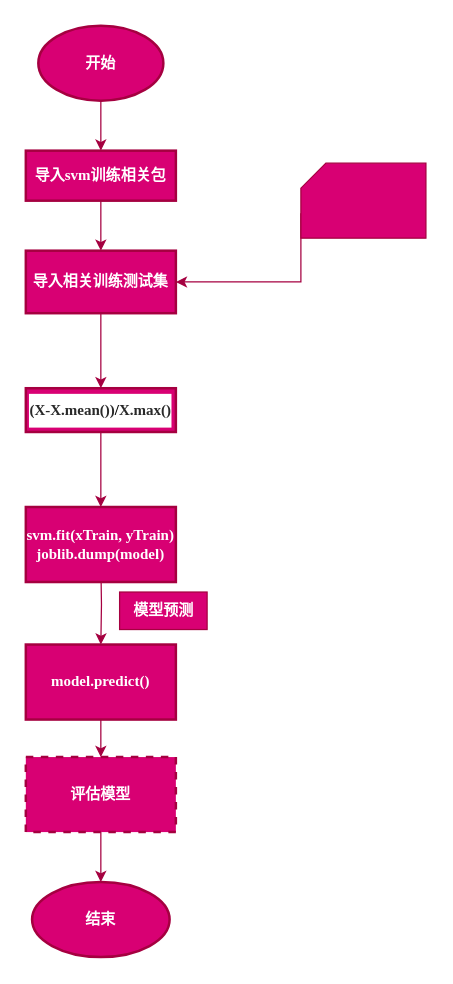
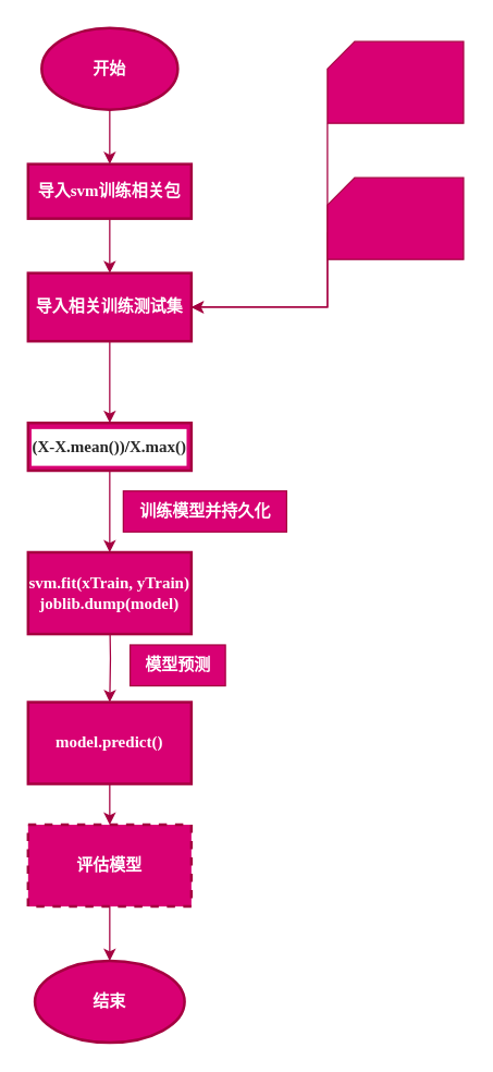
+ <mxCell id="9" value="digits_training.csv" style="verticalLabelPosition=bottom;verticalAlign=middle;html=1;shape=card;whiteSpace=wrap;size=20;arcSize=12;fillColor=#d80073;strokeColor=#A50040;fontColor=#ffffff;fontStyle=1;fontFamily=Times New Roman;" parent="1" vertex="1"><mxGeometry x="240" y="30" width="100" height="60" as="geometry" /></mxCell>
+ <mxCell id="8" style="edgeStyle=orthogonalEdgeStyle;rounded=0;orthogonalLoop=1;jettySize=auto;html=1;exitX=0;exitY=1;exitDx=0;exitDy=0;exitPerimeter=0;entryX=1;entryY=0.5;entryDx=0;entryDy=0;fillColor=#d80073;strokeColor=#A50040;verticalAlign=middle;fontStyle=1;fontFamily=Times New Roman;" parent="1" source="9" target="7" edge="1"><mxGeometry relative="1" as="geometry" /></mxCell>
+ <mxCell id="16" value="训练模型并持久化" style="text;html=1;align=center;verticalAlign=middle;resizable=0;points=[];autosize=1;strokeColor=#A50040;fillColor=#d80073;fontColor=#ffffff;fontStyle=1;fontFamily=Times New Roman;" parent="1" vertex="1"><mxGeometry x="90" y="360" width="120" height="30" as="geometry" /></mxCell>
